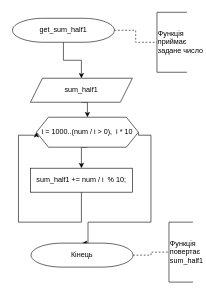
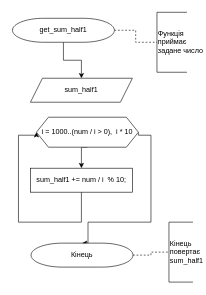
- <mxCell id="8" style="edgeStyle=orthogonalEdgeStyle;rounded=0;orthogonalLoop=1;jettySize=auto;html=1;exitX=0.5;exitY=1;exitDx=0;exitDy=0;entryX=0.5;entryY=0;entryDx=0;entryDy=0;" edge="1" parent="1" source="9" target="7"><mxGeometry relative="1" as="geometry" /></mxCell>
- <mxCell id="14" value="&lt;div&gt;Функція &lt;br&gt;&lt;/div&gt;&lt;div&gt;повертає &lt;br&gt;&lt;/div&gt;&lt;div&gt;sum_half1&lt;/div&gt;" style="strokeWidth=1;html=1;shape=mxgraph.flowchart.annotation_1;align=left;pointerEvents=1;" vertex="1" parent="1"><mxGeometry x="281" y="370" width="40" height="100" as="geometry" /></mxCell>
+ <mxCell id="14" value="&lt;div&gt;Кінець &lt;br&gt;&lt;/div&gt;&lt;div&gt;повертає &lt;br&gt;&lt;/div&gt;&lt;div&gt;sum_half1&lt;/div&gt;" style="strokeWidth=1;html=1;shape=mxgraph.flowchart.annotation_1;align=left;pointerEvents=1;" vertex="1" parent="1"><mxGeometry x="281" y="370" width="40" height="100" as="geometry" /></mxCell>
